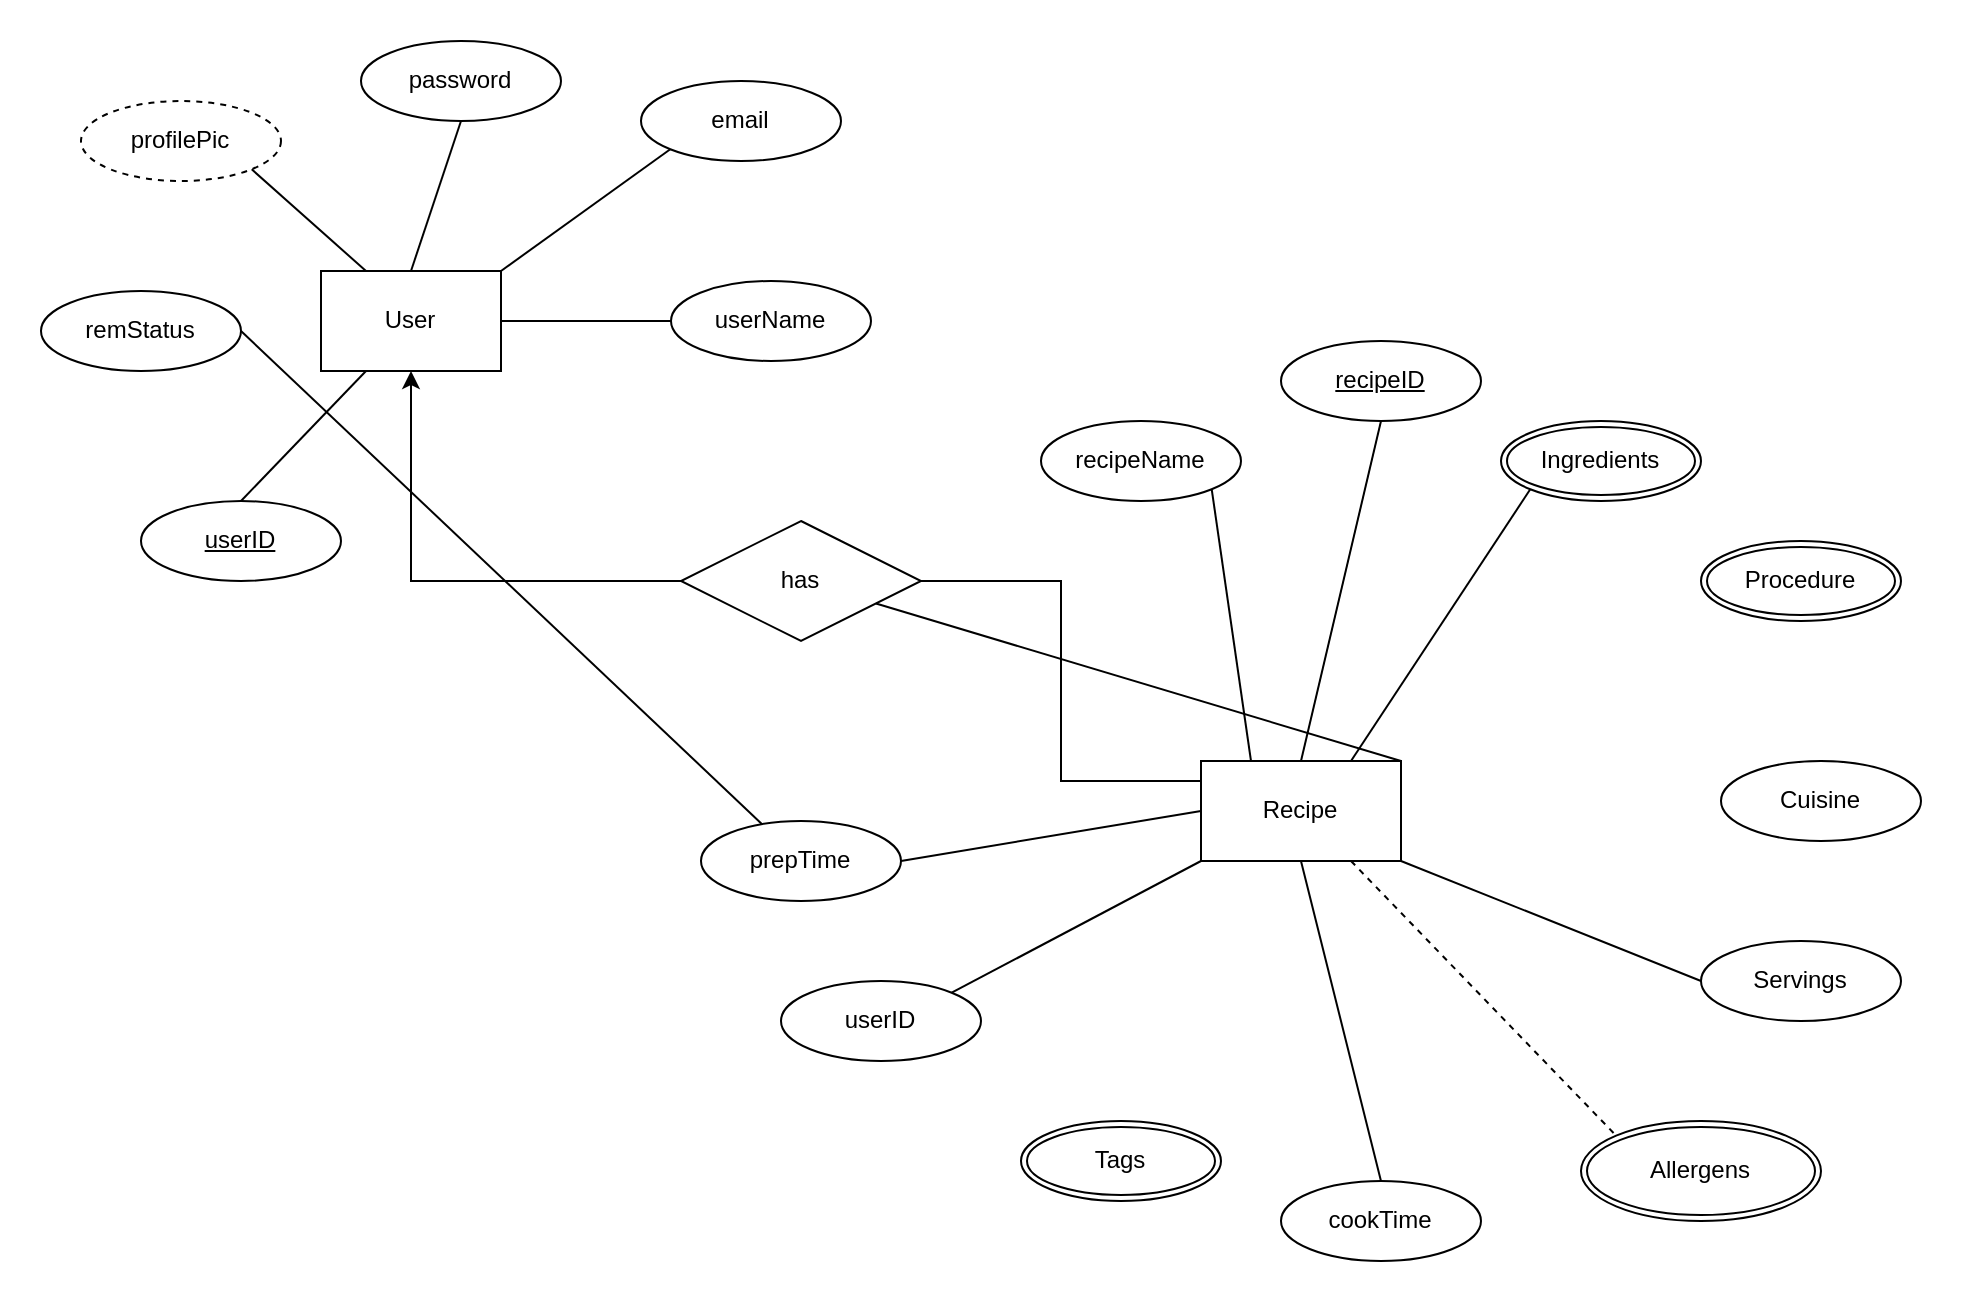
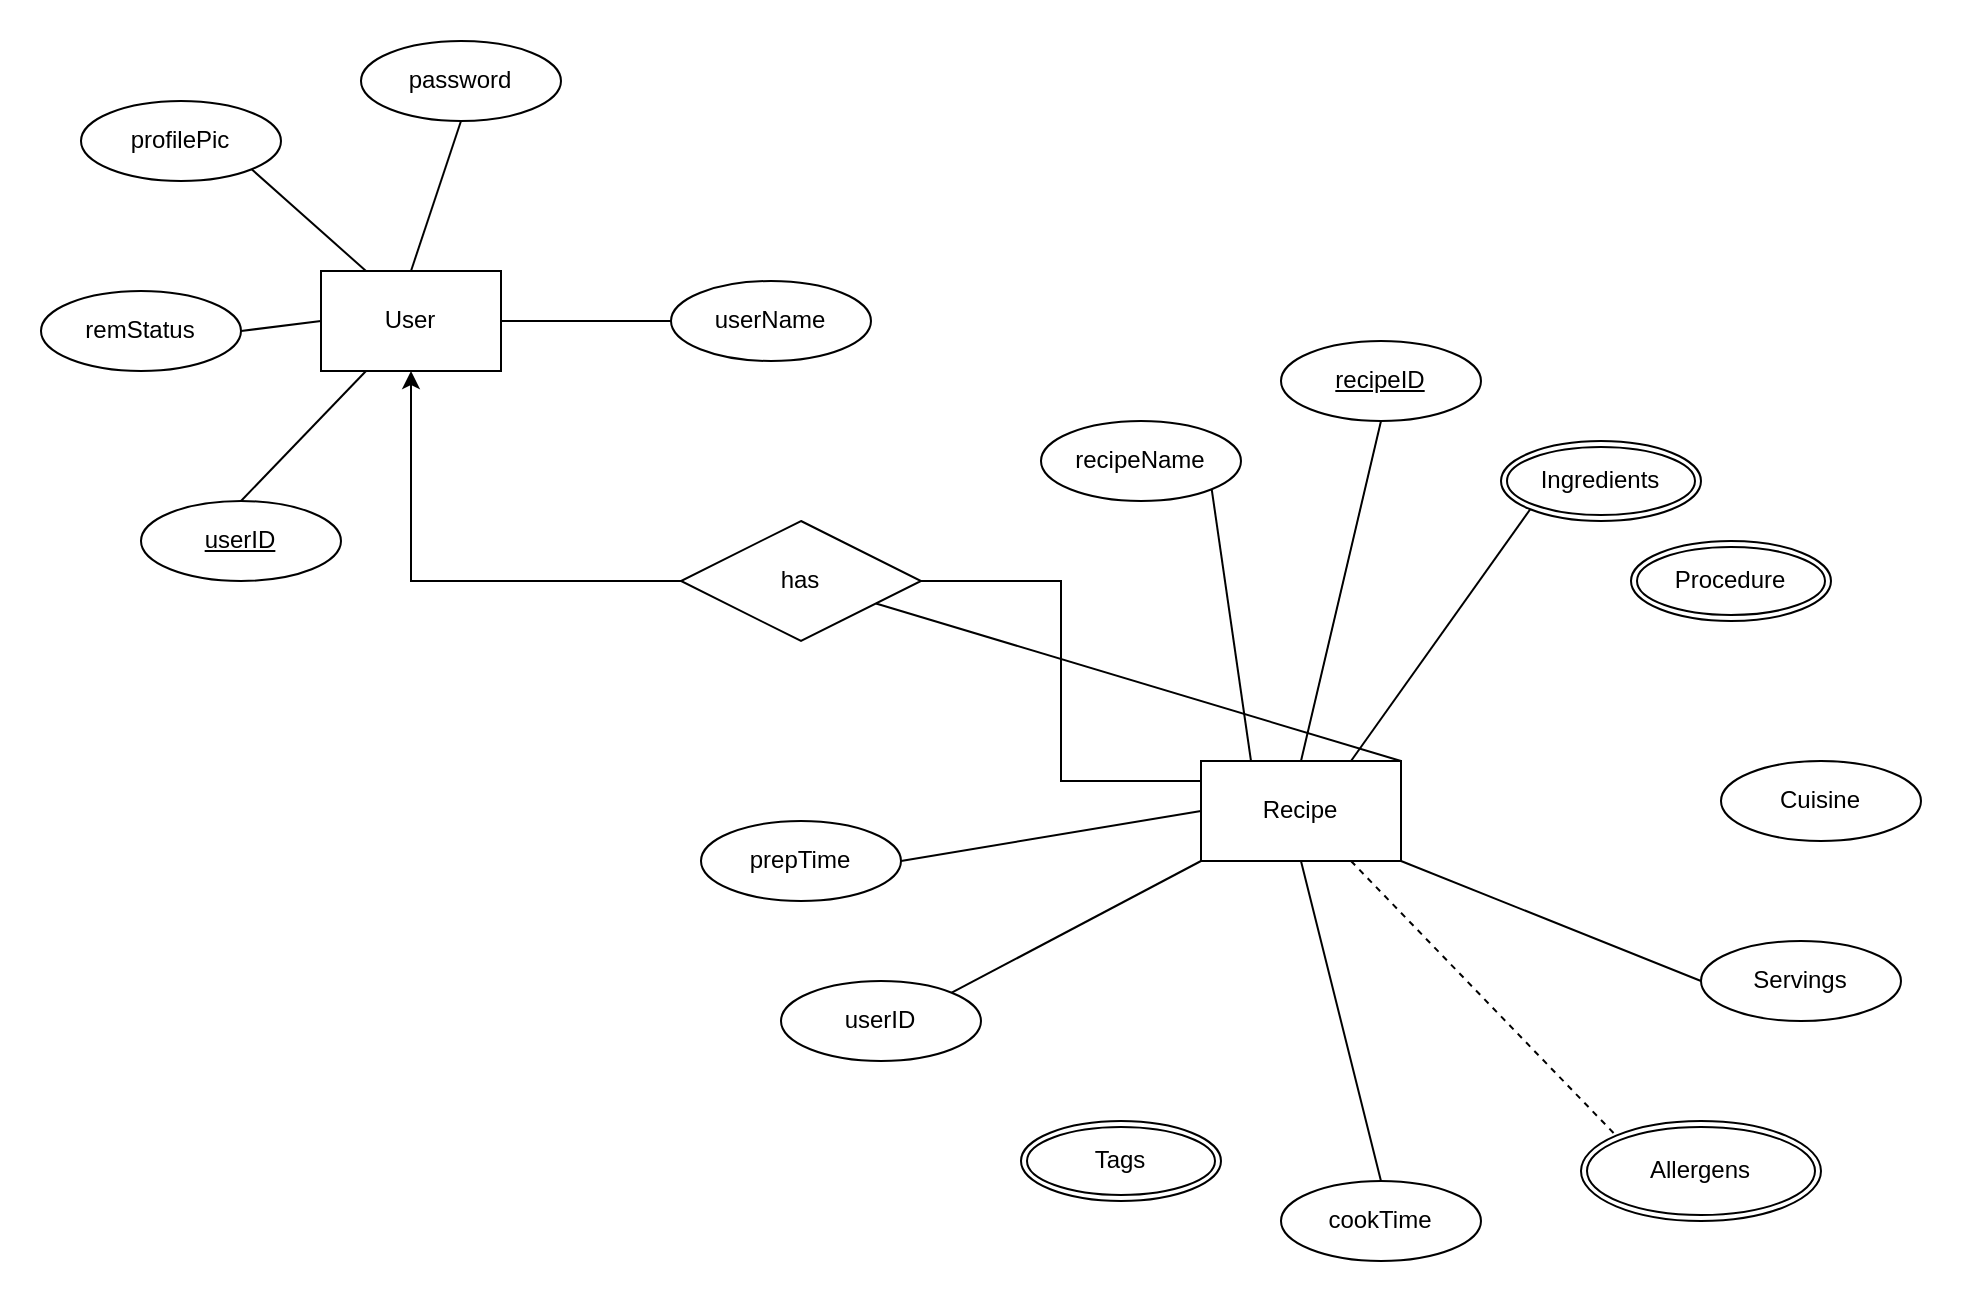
- <mxCell id="6" value="email" style="ellipse;whiteSpace=wrap;html=1;align=center;" parent="1" vertex="1"><mxGeometry x="320" y="40" width="100" height="40" as="geometry" /></mxCell>
- <mxCell id="3" value="profilePic" style="ellipse;whiteSpace=wrap;html=1;align=center;dashed=1;" parent="1" vertex="1"><mxGeometry x="40" y="50" width="100" height="40" as="geometry" /></mxCell>
+ <mxCell id="3" value="profilePic" style="ellipse;whiteSpace=wrap;html=1;align=center;" parent="1" vertex="1"><mxGeometry x="40" y="50" width="100" height="40" as="geometry" /></mxCell>
- <mxCell id="21" value="" style="endArrow=none;html=1;rounded=0;exitX=0;exitY=1;exitDx=0;exitDy=0;entryX=1;entryY=0;entryDx=0;entryDy=0;" parent="1" source="6" target="35" edge="1"><mxGeometry relative="1" as="geometry"><mxPoint x="330" y="210" as="sourcePoint" /><mxPoint x="260" y="160" as="targetPoint" /></mxGeometry></mxCell>
- <mxCell id="32" value="Ingredients" style="ellipse;shape=doubleEllipse;margin=3;whiteSpace=wrap;html=1;align=center;" parent="1" vertex="1"><mxGeometry x="750" y="210" width="100" height="40" as="geometry" /></mxCell>
+ <mxCell id="32" value="Ingredients" style="ellipse;shape=doubleEllipse;margin=3;whiteSpace=wrap;html=1;align=center;" parent="1" vertex="1"><mxGeometry x="750" y="220" width="100" height="40" as="geometry" /></mxCell>
- <mxCell id="34" value="Procedure" style="ellipse;shape=doubleEllipse;margin=3;whiteSpace=wrap;html=1;align=center;" parent="1" vertex="1"><mxGeometry x="850" y="270" width="100" height="40" as="geometry" /></mxCell>
+ <mxCell id="34" value="Procedure" style="ellipse;shape=doubleEllipse;margin=3;whiteSpace=wrap;html=1;align=center;" parent="1" vertex="1"><mxGeometry x="815" y="270" width="100" height="40" as="geometry" /></mxCell>
- <mxCell id="19" value="" style="endArrow=none;html=1;rounded=0;exitX=1;exitY=0.5;exitDx=0;exitDy=0;" parent="1" source="4" target="12" edge="1"><mxGeometry relative="1" as="geometry"><mxPoint x="100" y="230" as="sourcePoint" /><mxPoint x="160" y="160" as="targetPoint" /></mxGeometry></mxCell>
+ <mxCell id="19" value="" style="endArrow=none;html=1;rounded=0;exitX=1;exitY=0.5;exitDx=0;exitDy=0;entryX=0;entryY=0.5;entryDx=0;entryDy=0;" parent="1" source="4" target="35" edge="1"><mxGeometry relative="1" as="geometry"><mxPoint x="100" y="230" as="sourcePoint" /><mxPoint x="160" y="160" as="targetPoint" /></mxGeometry></mxCell>
